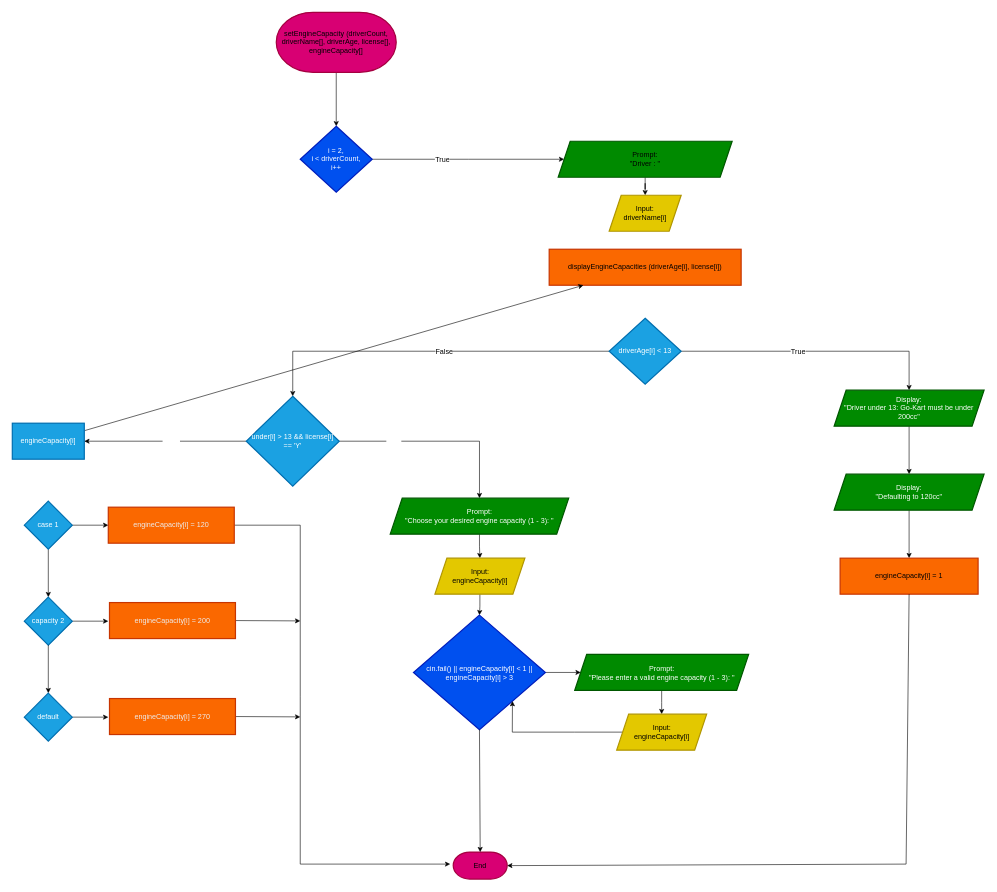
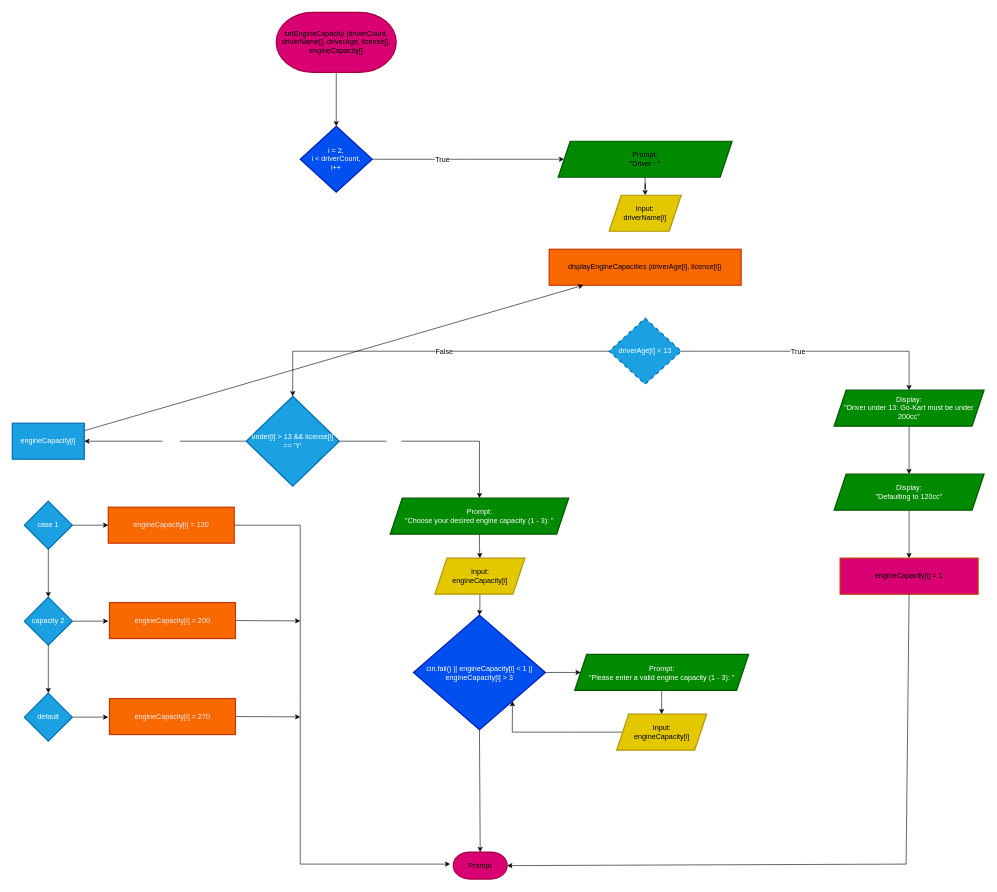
- <mxCell id="15" value="driverAge[i] &amp;lt; 13" style="rhombus;whiteSpace=wrap;html=1;fillColor=#1BA1E2;strokeColor=#006EAF;strokeWidth=2;fontColor=#ffffff;" vertex="1" parent="1"><mxGeometry x="1015" y="530" width="120" height="110" as="geometry" /></mxCell>
+ <mxCell id="15" value="driverAge[i] &amp;lt; 13" style="rhombus;whiteSpace=wrap;html=1;fillColor=#1BA1E2;strokeColor=#006EAF;strokeWidth=2;fontColor=#ffffff;dashed=1;" vertex="1" parent="1"><mxGeometry x="1015" y="530" width="120" height="110" as="geometry" /></mxCell>
- <mxCell id="20" value="engineCapacity[i] = 1" style="whiteSpace=wrap;html=1;fillColor=#FA6800;strokeColor=#C73500;fontColor=default;strokeWidth=2;align=center;verticalAlign=middle;fontFamily=Helvetica;fontSize=12;" vertex="1" parent="1"><mxGeometry x="1400" y="930" width="230" height="60" as="geometry" /></mxCell>
+ <mxCell id="20" value="engineCapacity[i] = 1" style="whiteSpace=wrap;html=1;fillColor=#d80073;strokeColor=#C73500;fontColor=default;strokeWidth=2;align=center;verticalAlign=middle;fontFamily=Helvetica;fontSize=12;" vertex="1" parent="1"><mxGeometry x="1400" y="930" width="230" height="60" as="geometry" /></mxCell>
- <mxCell id="52" value="End" style="strokeWidth=2;html=1;shape=mxgraph.flowchart.terminator;whiteSpace=wrap;fillColor=#D80073;strokeColor=#A50040;" vertex="1" parent="1"><mxGeometry x="755" y="1420" width="90" height="45" as="geometry" /></mxCell>
+ <mxCell id="52" value="Prompt" style="strokeWidth=2;html=1;shape=mxgraph.flowchart.terminator;whiteSpace=wrap;fillColor=#D80073;strokeColor=#A50040;" vertex="1" parent="1"><mxGeometry x="755" y="1420" width="90" height="45" as="geometry" /></mxCell>
